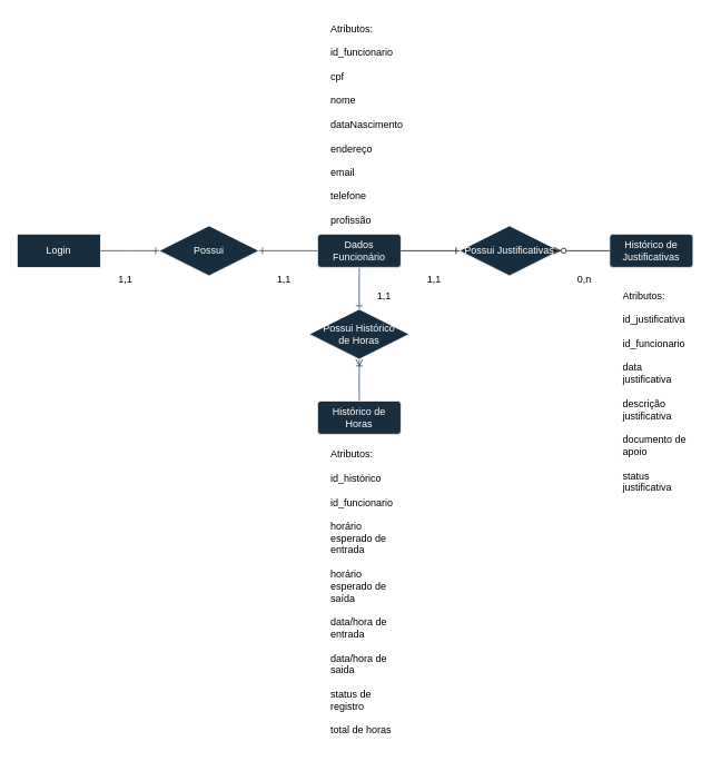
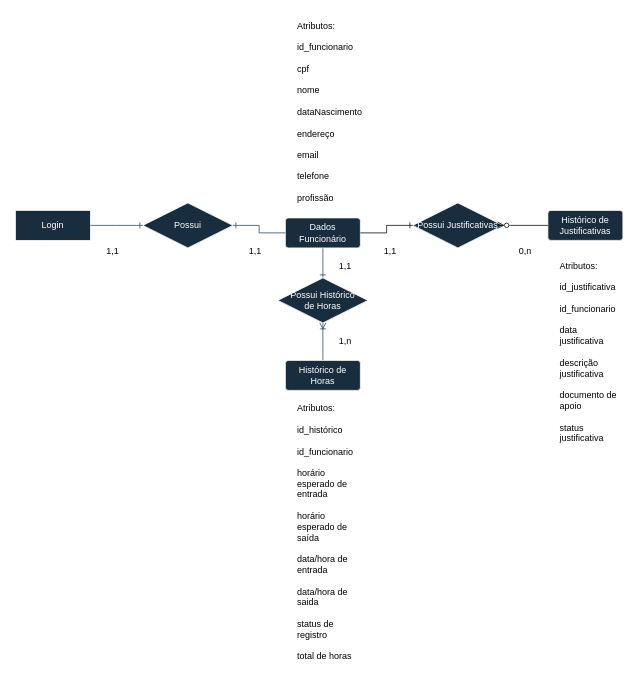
- <mxCell id="4" value="Dados Funcionário" style="rounded=1;arcSize=10;whiteSpace=wrap;html=1;align=center;labelBackgroundColor=none;fillColor=#182E3E;strokeColor=#FFFFFF;fontColor=#FFFFFF;" vertex="1" parent="1"><mxGeometry x="380" y="280" width="100" height="40" as="geometry" /></mxCell>
+ <mxCell id="4" value="Dados Funcionário" style="rounded=1;arcSize=10;whiteSpace=wrap;html=1;align=center;labelBackgroundColor=none;fillColor=#182E3E;strokeColor=#FFFFFF;fontColor=#FFFFFF;" vertex="1" parent="1"><mxGeometry x="380" y="290" width="100" height="40" as="geometry" /></mxCell>
+ <mxCell id="19" value="1,n" style="text;html=1;align=center;verticalAlign=middle;whiteSpace=wrap;rounded=0;" vertex="1" parent="1"><mxGeometry x="430" y="440" width="60" height="30" as="geometry" /></mxCell>
